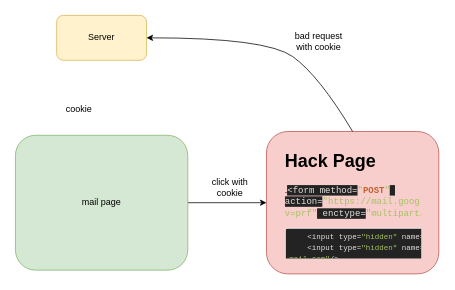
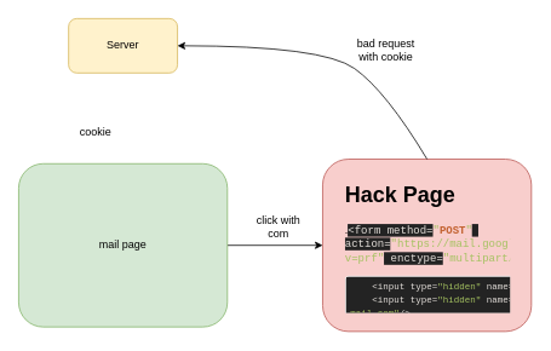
- <mxCell id="8" value="click with&lt;br&gt;cookie" style="text;html=1;strokeColor=none;fillColor=none;align=center;verticalAlign=middle;whiteSpace=wrap;rounded=0;" vertex="1" parent="1"><mxGeometry x="275" y="240" width="63" height="20" as="geometry" /></mxCell>
+ <mxCell id="8" value="click with&lt;br&gt;com" style="text;html=1;strokeColor=none;fillColor=none;align=center;verticalAlign=middle;whiteSpace=wrap;rounded=0;" vertex="1" parent="1"><mxGeometry x="275" y="240" width="63" height="20" as="geometry" /></mxCell>
